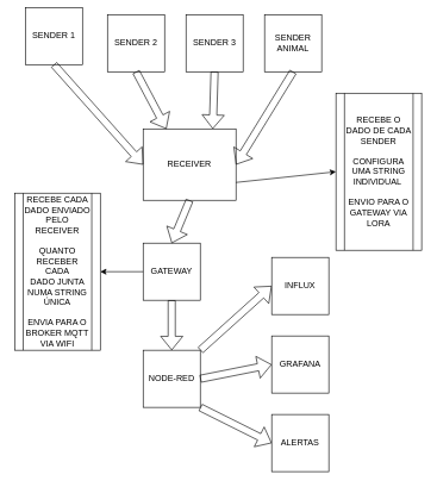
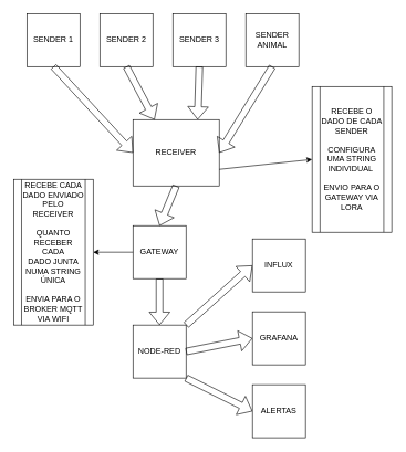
- <mxCell id="2" value="SENDER 1" style="whiteSpace=wrap;html=1;aspect=fixed;" vertex="1" parent="1"><mxGeometry x="35" y="10" width="80" height="80" as="geometry" /></mxCell>
+ <mxCell id="2" value="SENDER 1" style="whiteSpace=wrap;html=1;aspect=fixed;" vertex="1" parent="1"><mxGeometry x="40" y="20" width="80" height="80" as="geometry" /></mxCell>
